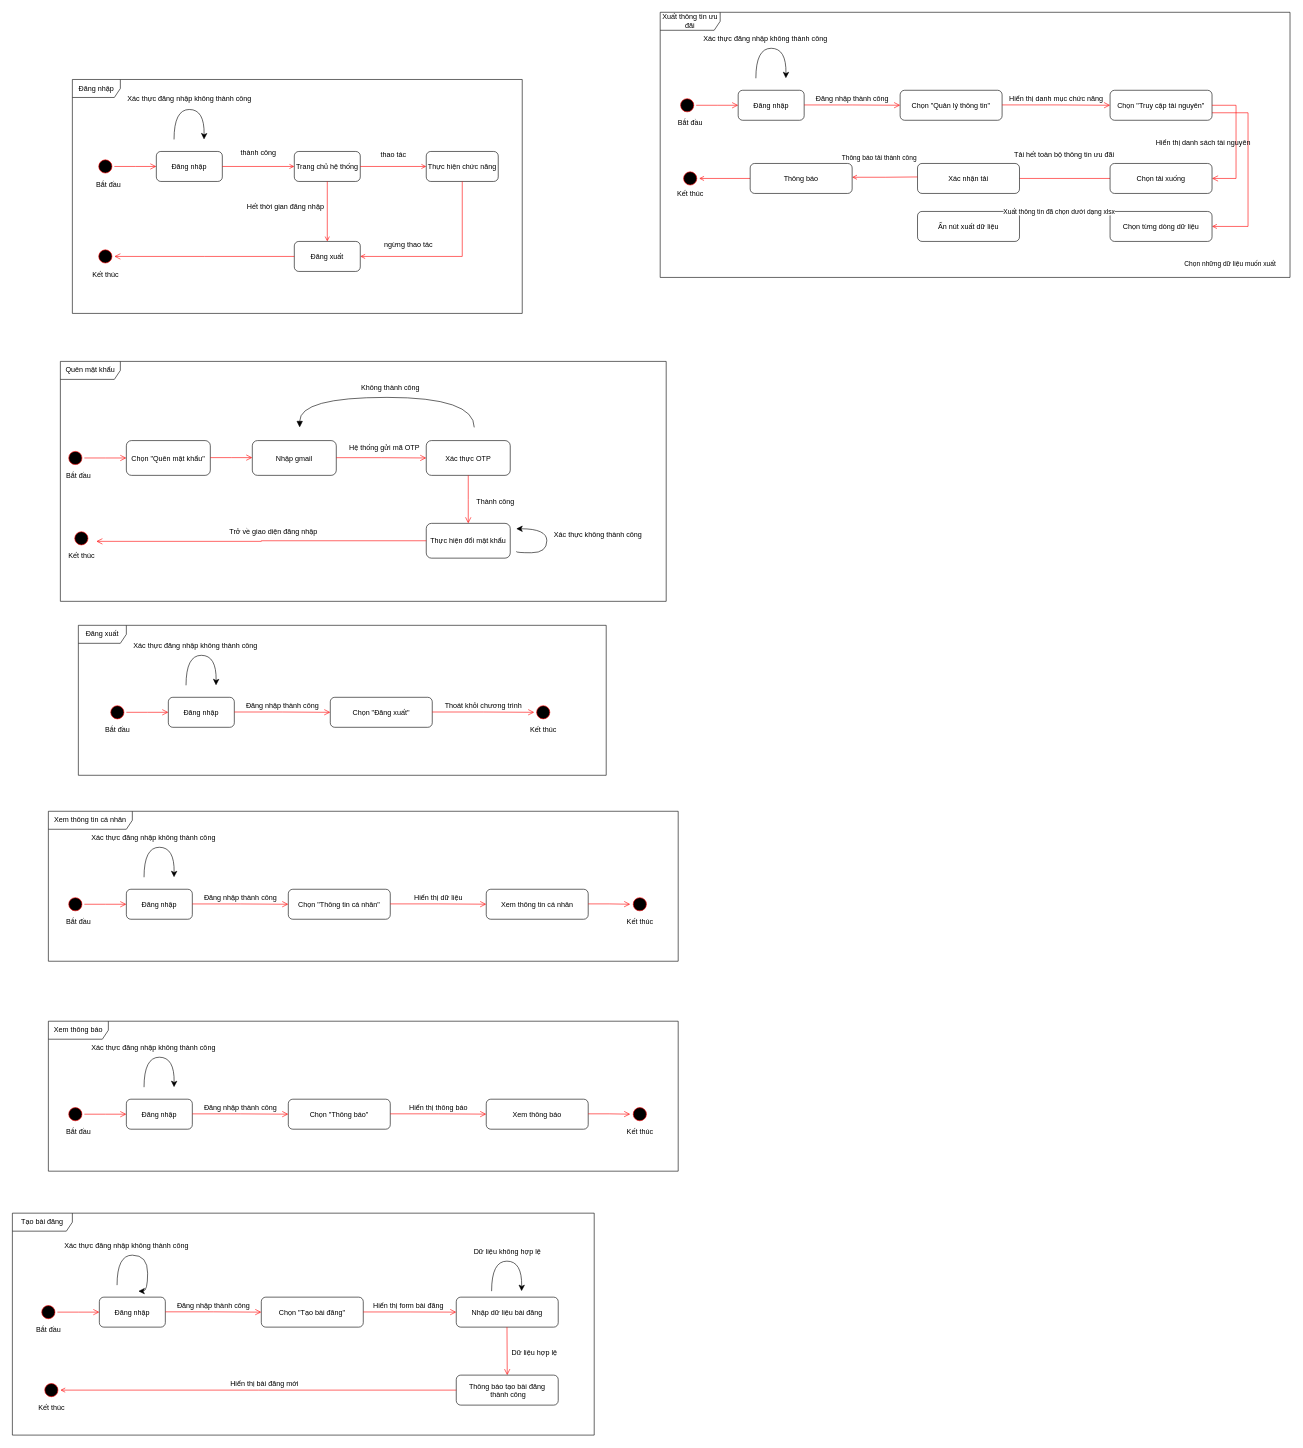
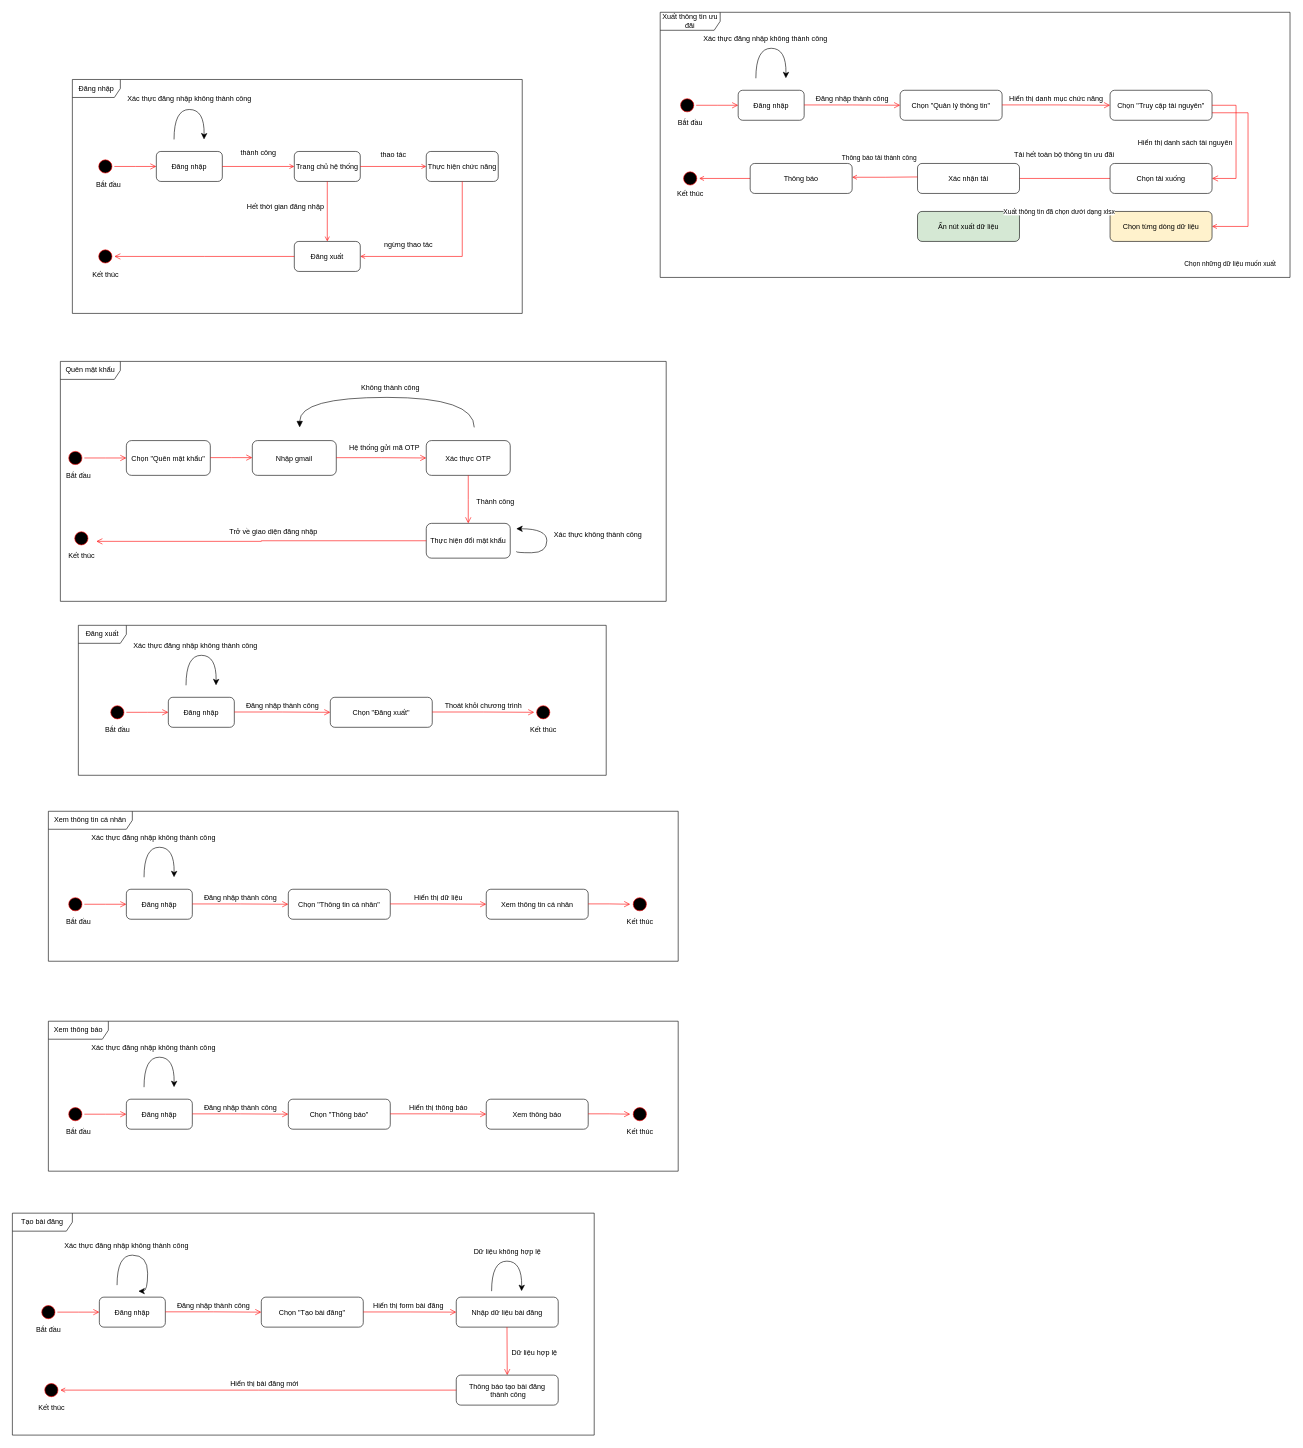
- <mxCell id="131" value="Hiển thị danh sách tài nguyên" style="text;html=1;align=center;verticalAlign=middle;resizable=0;points=[];autosize=1;strokeColor=none;fillColor=none;" parent="1" vertex="1"><mxGeometry x="1915" y="222" width="180" height="30" as="geometry" /></mxCell>
+ <mxCell id="131" value="Hiển thị danh sách tài nguyên" style="text;html=1;align=center;verticalAlign=middle;resizable=0;points=[];autosize=1;strokeColor=none;fillColor=none;" parent="1" vertex="1"><mxGeometry x="1885" y="222" width="180" height="30" as="geometry" /></mxCell>
- <mxCell id="137" value="Ấn nút xuất dữ liệu" style="rounded=1;" parent="1" vertex="1"><mxGeometry x="1529" y="352" width="170" height="50" as="geometry" /></mxCell>
+ <mxCell id="137" value="Ấn nút xuất dữ liệu" style="rounded=1;fillColor=#d5e8d4;" parent="1" vertex="1"><mxGeometry x="1529" y="352" width="170" height="50" as="geometry" /></mxCell>
- <mxCell id="135" value="Chọn từng dòng dữ liệu" style="rounded=1;" parent="1" vertex="1"><mxGeometry x="1850" y="352" width="170" height="50" as="geometry" /></mxCell>
+ <mxCell id="135" value="Chọn từng dòng dữ liệu" style="rounded=1;fillColor=#fff2cc;" parent="1" vertex="1"><mxGeometry x="1850" y="352" width="170" height="50" as="geometry" /></mxCell>
